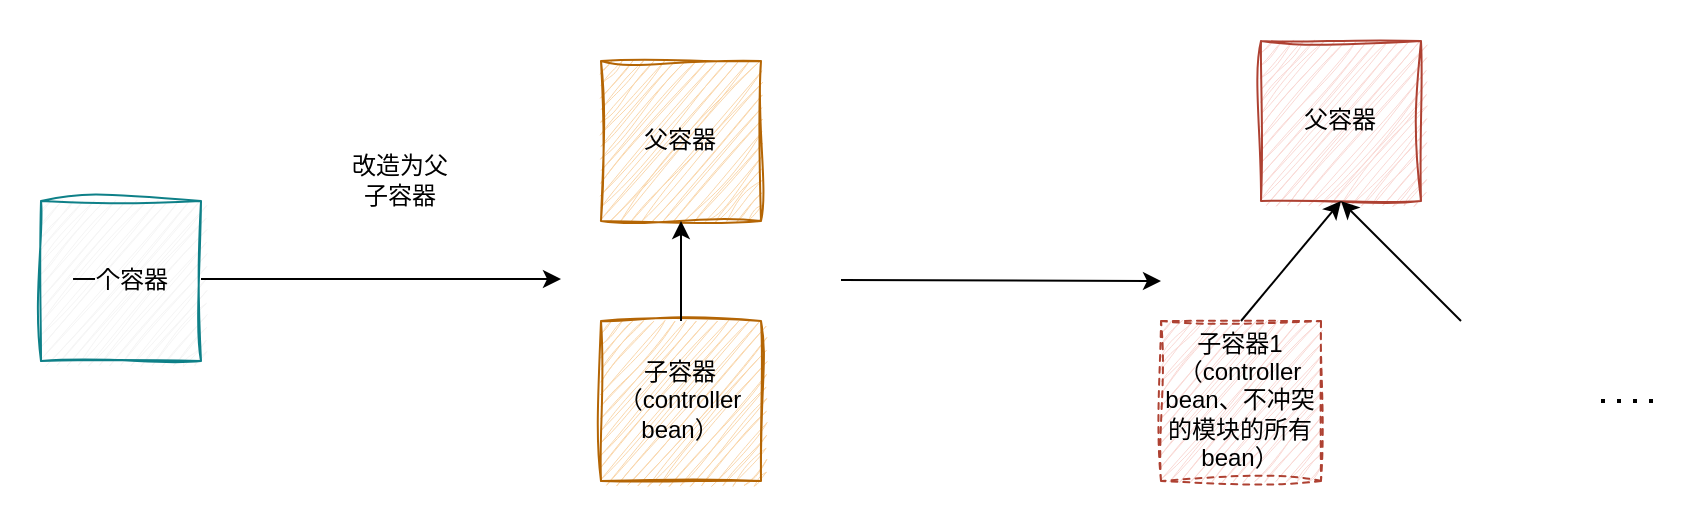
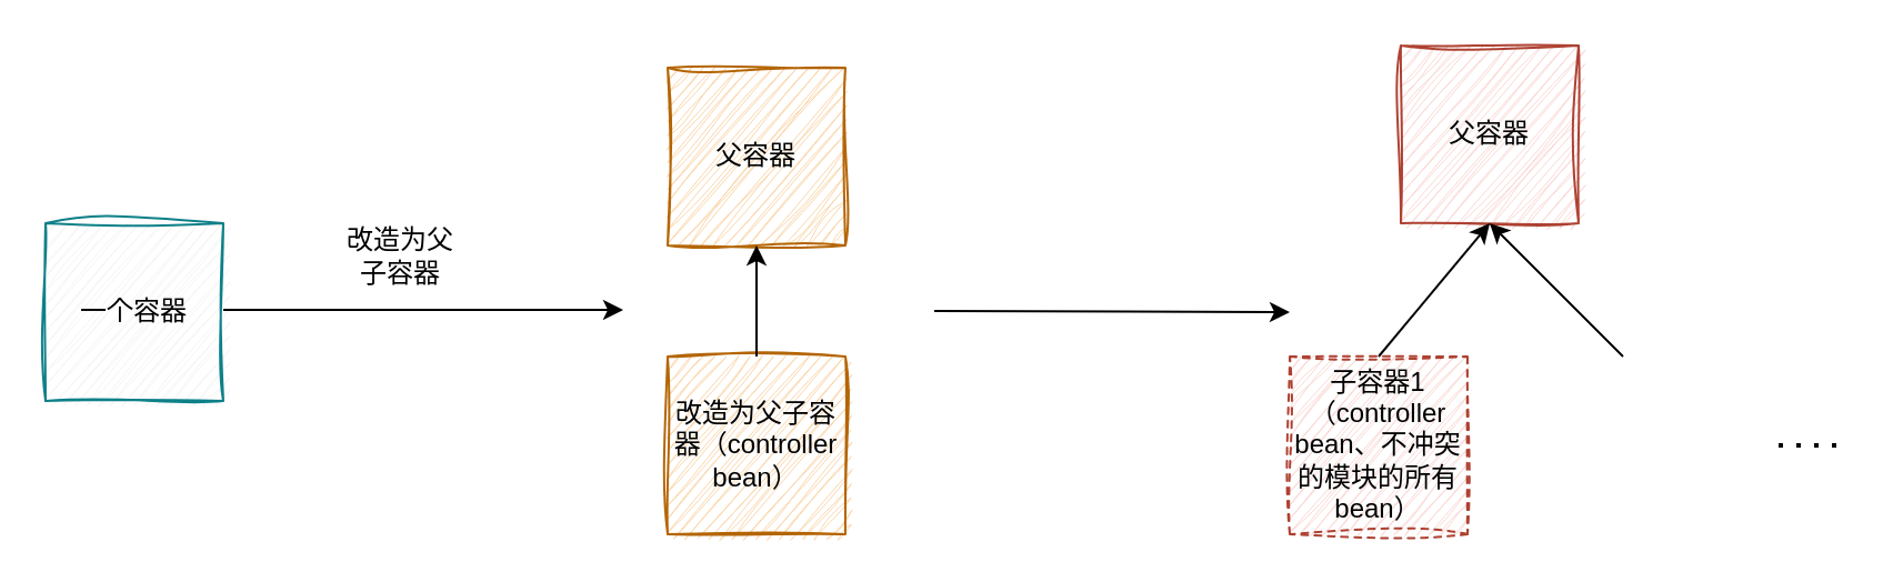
- <mxCell id="9" value="改造为父子容器" style="text;html=1;align=center;verticalAlign=middle;whiteSpace=wrap;rounded=0;" vertex="1" parent="1"><mxGeometry x="170" y="75" width="60" height="30" as="geometry" /></mxCell>
+ <mxCell id="9" value="改造为父子容器" style="text;html=1;align=center;verticalAlign=middle;whiteSpace=wrap;rounded=0;" vertex="1" parent="1"><mxGeometry x="150" y="100" width="60" height="30" as="geometry" /></mxCell>
- <mxCell id="7" value="子容器（controller bean）" style="whiteSpace=wrap;html=1;aspect=fixed;movable=1;resizable=1;rotatable=1;deletable=1;editable=1;locked=0;connectable=1;sketch=1;curveFitting=1;jiggle=2;fillColor=#fad7ac;strokeColor=#b46504;" vertex="1" parent="5"><mxGeometry y="130" width="80" height="80" as="geometry" /></mxCell>
+ <mxCell id="7" value="改造为父子容器（controller bean）" style="whiteSpace=wrap;html=1;aspect=fixed;movable=1;resizable=1;rotatable=1;deletable=1;editable=1;locked=0;connectable=1;sketch=1;curveFitting=1;jiggle=2;fillColor=#fad7ac;strokeColor=#b46504;" vertex="1" parent="5"><mxGeometry y="130" width="80" height="80" as="geometry" /></mxCell>
